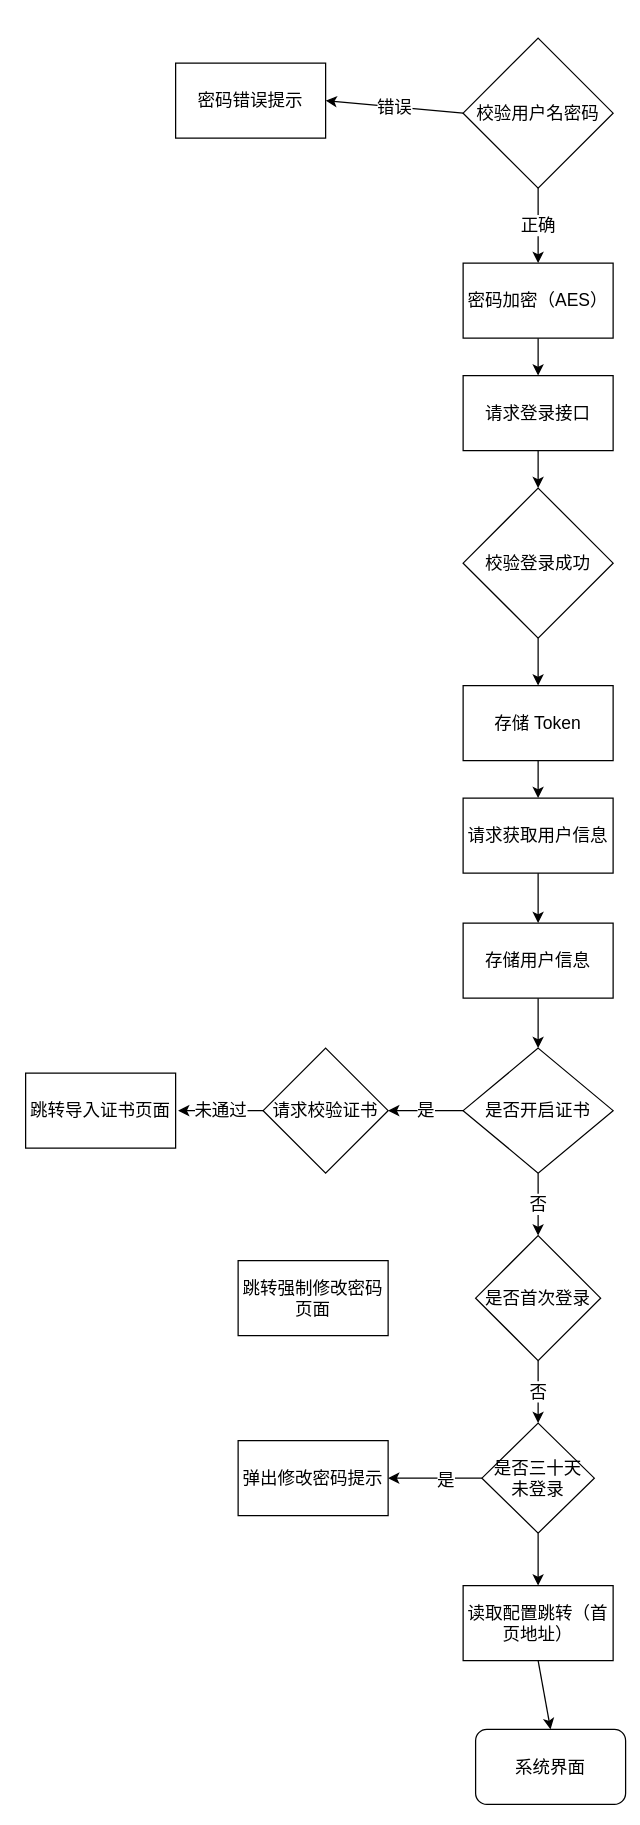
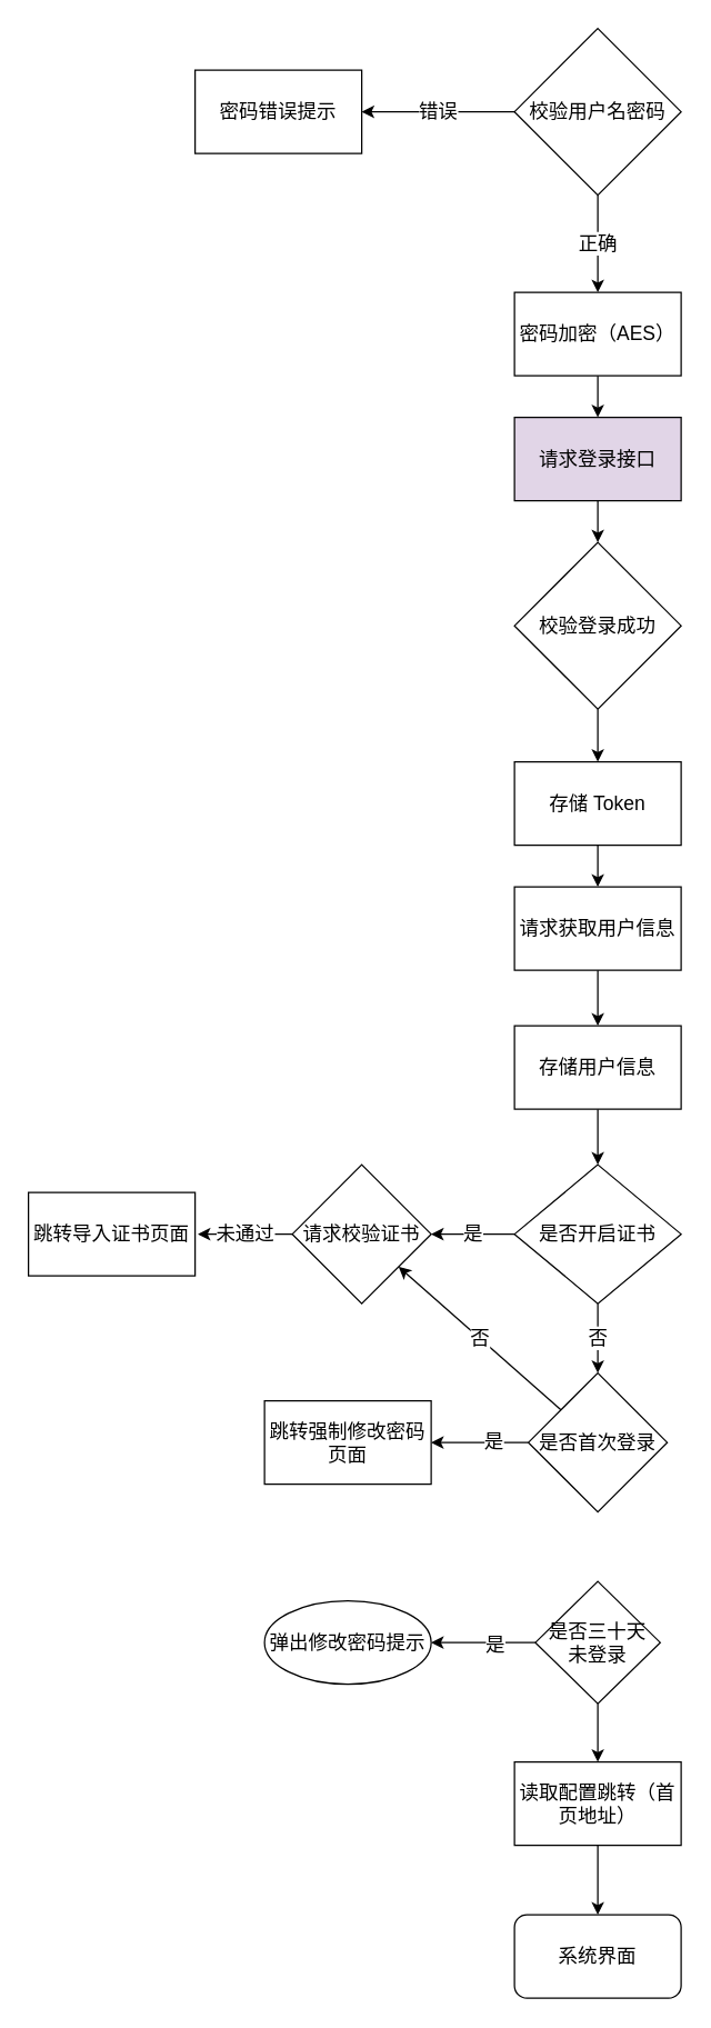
- <mxCell id="4" value="校验用户名密码" style="rhombus;whiteSpace=wrap;html=1;fontFamily=Helvetica;fontSize=14;" parent="1" vertex="1"><mxGeometry x="369.99" y="30" width="120" height="120" as="geometry" /></mxCell>
+ <mxCell id="4" value="校验用户名密码" style="rhombus;whiteSpace=wrap;html=1;fontFamily=Helvetica;fontSize=14;" parent="1" vertex="1"><mxGeometry x="369.99" y="20" width="120" height="120" as="geometry" /></mxCell>
- <mxCell id="9" value="请求登录接口" style="rounded=0;whiteSpace=wrap;html=1;fontSize=14;" parent="1" vertex="1"><mxGeometry x="370" y="300" width="120" height="60" as="geometry" /></mxCell>
+ <mxCell id="9" value="请求登录接口" style="rounded=0;whiteSpace=wrap;html=1;fontSize=14;fillColor=#e1d5e7;" parent="1" vertex="1"><mxGeometry x="370" y="300" width="120" height="60" as="geometry" /></mxCell>
+ <mxCell id="24" value="" style="edgeStyle=none;html=1;fontFamily=Helvetica;fontSize=14;" edge="1" parent="1" source="27" target="28"><mxGeometry relative="1" as="geometry" /></mxCell>
+ <mxCell id="25" value="是" style="edgeLabel;html=1;align=center;verticalAlign=middle;resizable=0;points=[];fontSize=14;fontFamily=Helvetica;" vertex="1" connectable="0" parent="24"><mxGeometry x="-0.257" y="-2" relative="1" as="geometry"><mxPoint as="offset" /></mxGeometry></mxCell>
- <mxCell id="26" value="否" style="edgeStyle=none;html=1;fontFamily=Helvetica;fontSize=14;" edge="1" parent="1" source="27" target="32"><mxGeometry relative="1" as="geometry" /></mxCell>
+ <mxCell id="26" value="否" style="edgeStyle=none;html=1;fontFamily=Helvetica;fontSize=14;" edge="1" parent="1" source="27" target="22"><mxGeometry relative="1" as="geometry" /></mxCell>
- <mxCell id="33" value="弹出修改密码提示" style="rounded=0;whiteSpace=wrap;html=1;fontFamily=Helvetica;fontSize=14;" vertex="1" parent="1"><mxGeometry x="190" y="1152" width="120" height="60" as="geometry" /></mxCell>
+ <mxCell id="33" value="弹出修改密码提示" style="ellipse;whiteSpace=wrap;html=1;fontFamily=Helvetica;fontSize=14;" vertex="1" parent="1"><mxGeometry x="190" y="1152" width="120" height="60" as="geometry" /></mxCell>
- <mxCell id="36" value="系统界面" style="rounded=1;whiteSpace=wrap;html=1;fontFamily=Helvetica;fontSize=14;" vertex="1" parent="1"><mxGeometry x="379.99" y="1383" width="120" height="60" as="geometry" /></mxCell>
+ <mxCell id="36" value="系统界面" style="rounded=1;whiteSpace=wrap;html=1;fontFamily=Helvetica;fontSize=14;" vertex="1" parent="1"><mxGeometry x="369.99" y="1378" width="120" height="60" as="geometry" /></mxCell>
